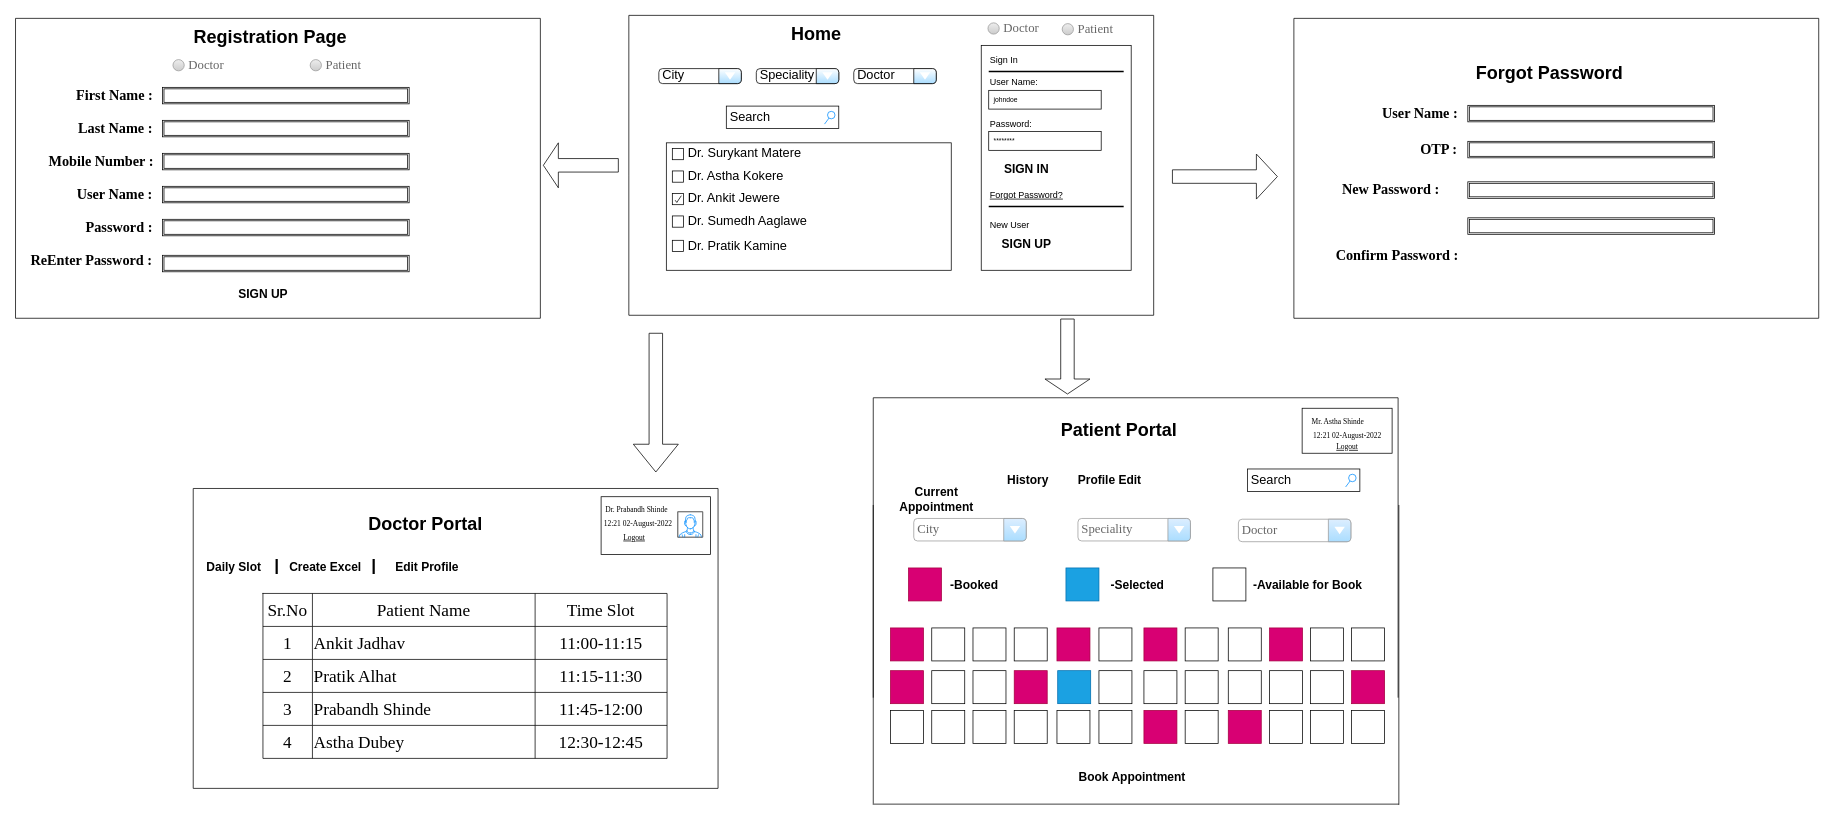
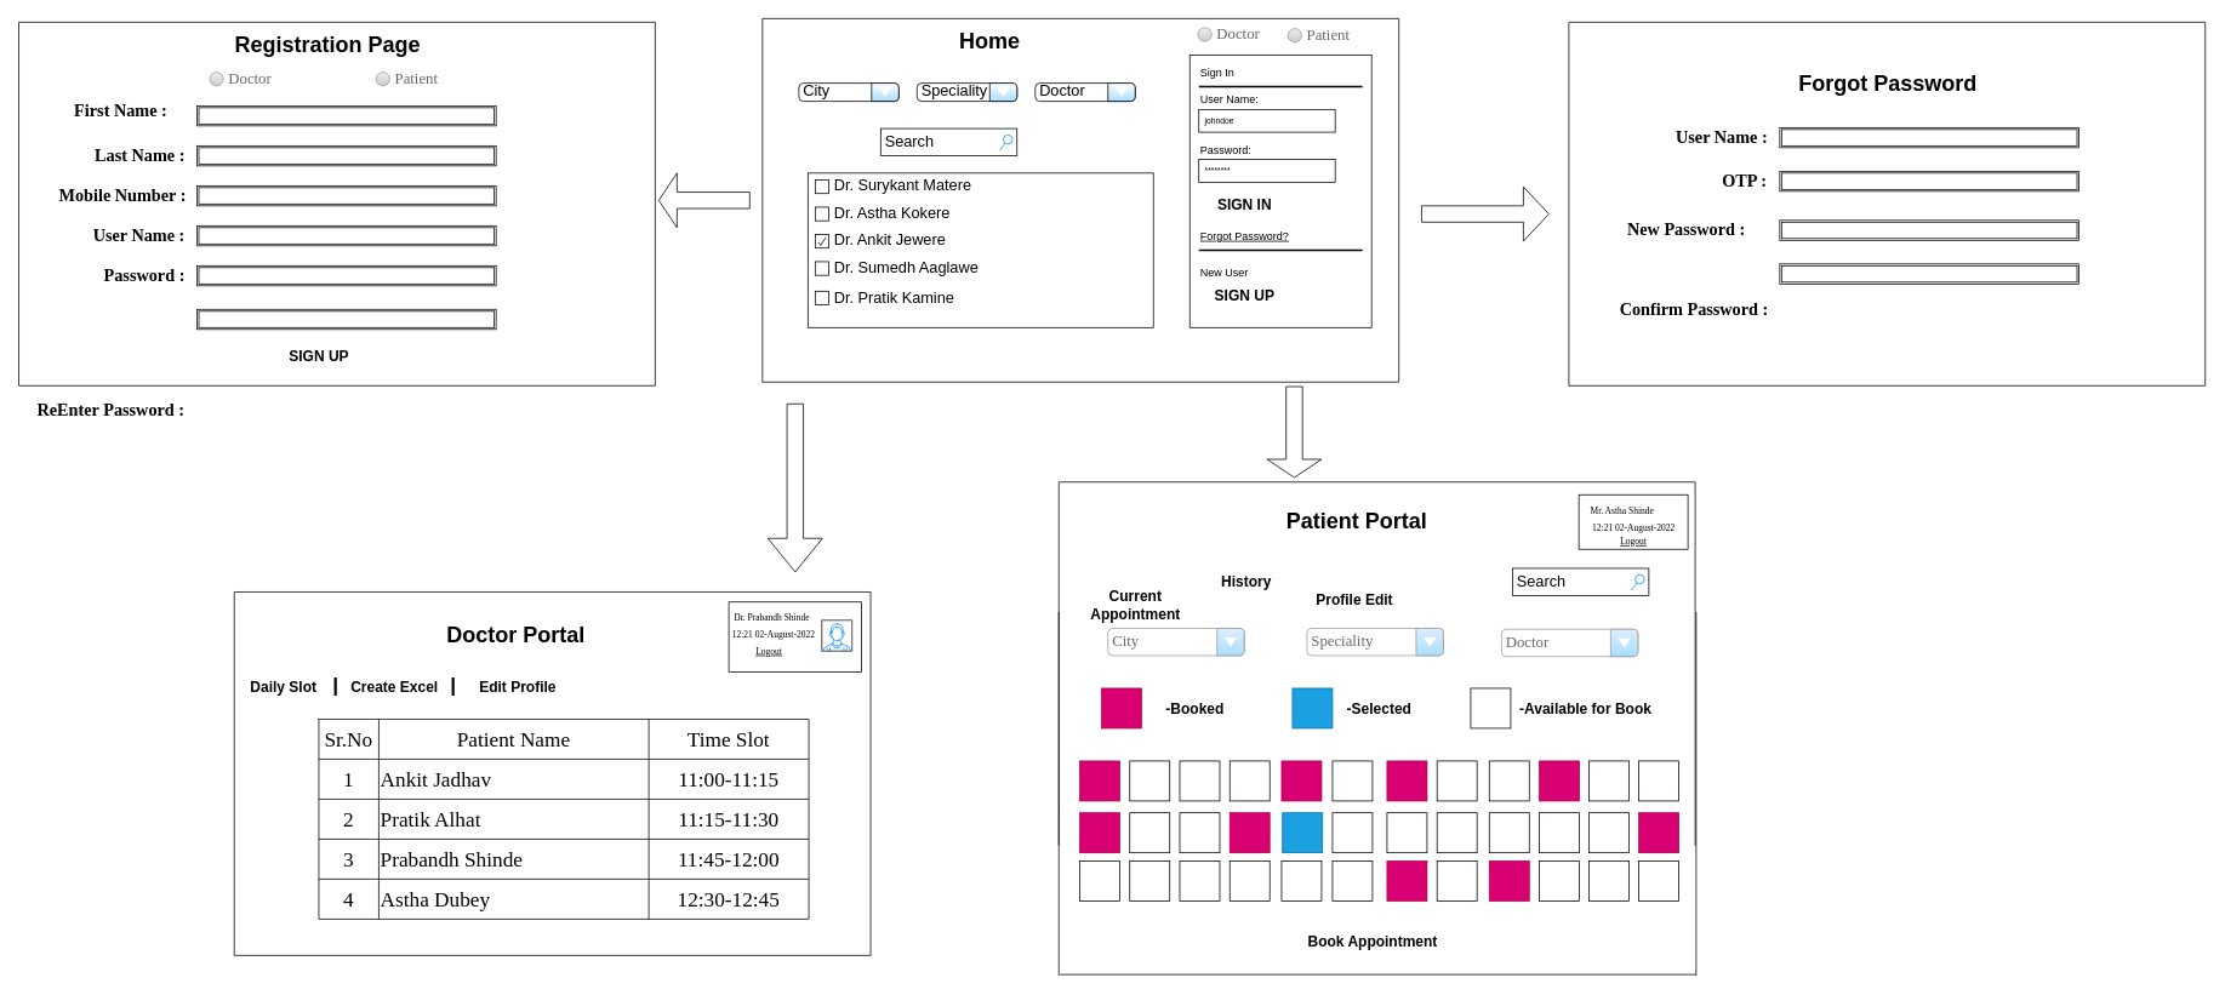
- <mxCell id="55" value="&lt;h1&gt;&lt;b&gt;Forgot Password&lt;/b&gt;&lt;/h1&gt;" style="text;html=1;strokeColor=none;fillColor=none;align=center;verticalAlign=middle;whiteSpace=wrap;rounded=0;sketch=0;" vertex="1" parent="1"><mxGeometry x="1936" y="82" width="260" height="30" as="geometry" /></mxCell>
+ <mxCell id="55" value="&lt;h1&gt;&lt;b&gt;Forgot Password&lt;/b&gt;&lt;/h1&gt;" style="text;html=1;strokeColor=none;fillColor=none;align=center;verticalAlign=middle;whiteSpace=wrap;rounded=0;sketch=0;" vertex="1" parent="1"><mxGeometry x="1946" y="77" width="260" height="30" as="geometry" /></mxCell>
- <mxCell id="35" value="&lt;b&gt;&lt;font style=&quot;font-size: 19px;&quot; face=&quot;Times New Roman&quot;&gt;First Name :&lt;/font&gt;&lt;/b&gt;" style="text;html=1;strokeColor=none;fillColor=none;align=center;verticalAlign=middle;whiteSpace=wrap;rounded=0;sketch=0;" vertex="1" parent="1"><mxGeometry x="95" y="112" width="115" height="30" as="geometry" /></mxCell>
+ <mxCell id="35" value="&lt;b&gt;&lt;font style=&quot;font-size: 19px;&quot; face=&quot;Times New Roman&quot;&gt;First Name :&lt;/font&gt;&lt;/b&gt;" style="text;html=1;strokeColor=none;fillColor=none;align=center;verticalAlign=middle;whiteSpace=wrap;rounded=0;sketch=0;" vertex="1" parent="1"><mxGeometry x="75" y="107" width="115" height="30" as="geometry" /></mxCell>
- <mxCell id="43" value="&lt;b&gt;&lt;font style=&quot;font-size: 19px;&quot; face=&quot;Times New Roman&quot;&gt;ReEnter Password :&lt;/font&gt;&lt;/b&gt;" style="text;html=1;strokeColor=none;fillColor=none;align=center;verticalAlign=middle;whiteSpace=wrap;rounded=0;sketch=0;" vertex="1" parent="1"><mxGeometry x="39" y="332" width="165" height="30" as="geometry" /></mxCell>
+ <mxCell id="43" value="&lt;b&gt;&lt;font style=&quot;font-size: 19px;&quot; face=&quot;Times New Roman&quot;&gt;ReEnter Password :&lt;/font&gt;&lt;/b&gt;" style="text;html=1;strokeColor=none;fillColor=none;align=center;verticalAlign=middle;whiteSpace=wrap;rounded=0;sketch=0;" vertex="1" parent="1"><mxGeometry x="39" y="437" width="165" height="30" as="geometry" /></mxCell>
- <mxCell id="76" value="Profile Edit" style="strokeWidth=1;shadow=0;dashed=0;align=center;html=1;shape=mxgraph.mockup.forms.rrect;rSize=5;strokeColor=none;fontSize=16;fontStyle=1;" vertex="1" parent="1"><mxGeometry x="1439" y="625" width="80" height="30" as="geometry" /></mxCell>
+ <mxCell id="76" value="Profile Edit" style="strokeWidth=1;shadow=0;dashed=0;align=center;html=1;shape=mxgraph.mockup.forms.rrect;rSize=5;strokeColor=none;fontSize=16;fontStyle=1;" vertex="1" parent="1"><mxGeometry x="1449" y="645" width="80" height="30" as="geometry" /></mxCell>
- <mxCell id="125" value="-Booked" style="strokeWidth=1;shadow=0;dashed=0;align=left;html=1;shape=mxgraph.mockup.forms.rrect;rSize=5;strokeColor=none;fontSize=16;fontStyle=1;" vertex="1" parent="1"><mxGeometry x="1265" y="764" width="80" height="30" as="geometry" /></mxCell>
+ <mxCell id="125" value="-Booked" style="strokeWidth=1;shadow=0;dashed=0;align=left;html=1;shape=mxgraph.mockup.forms.rrect;rSize=5;strokeColor=none;fontSize=16;fontStyle=1;" vertex="1" parent="1"><mxGeometry x="1280" y="764" width="80" height="30" as="geometry" /></mxCell>
